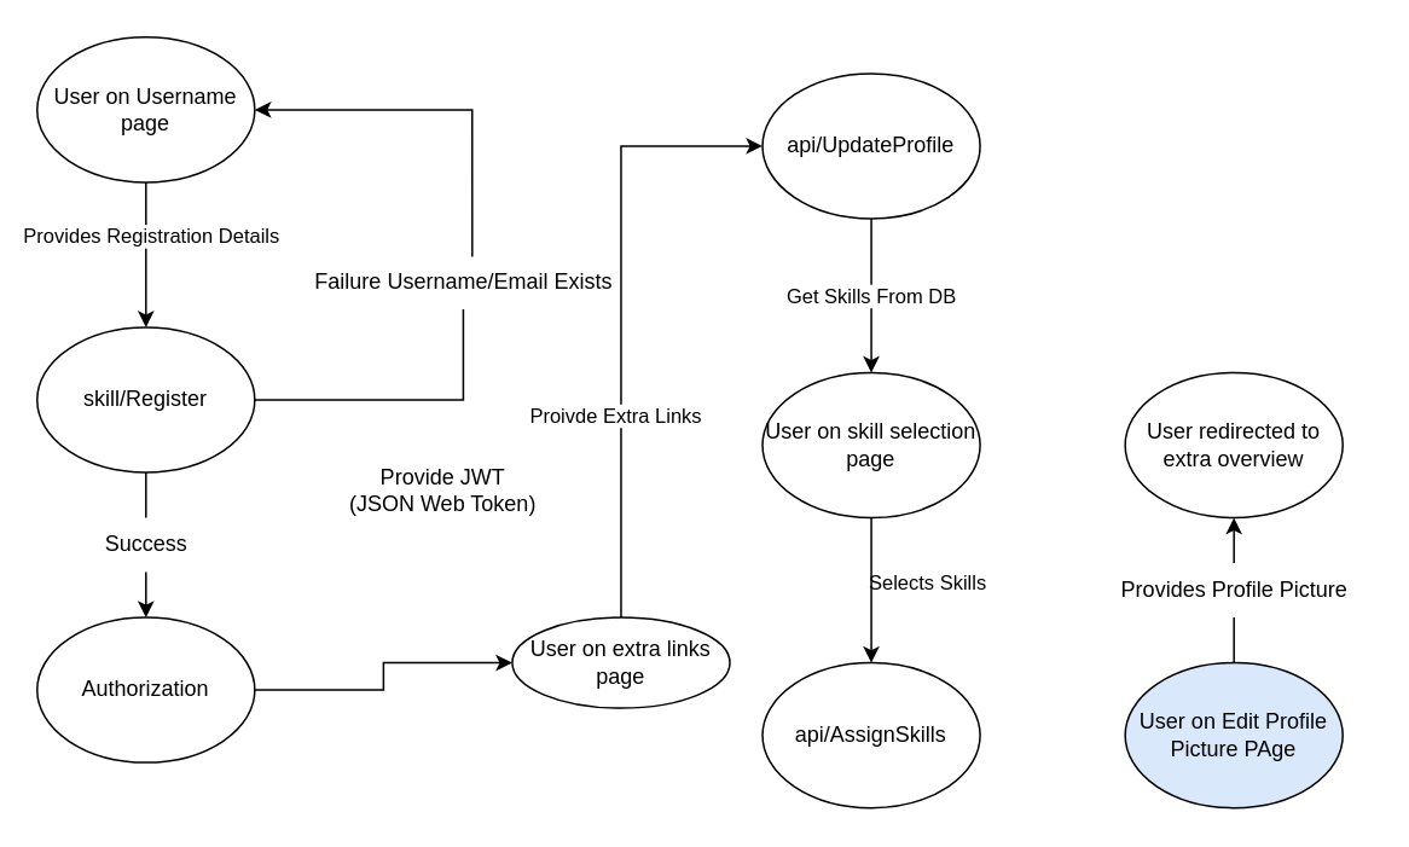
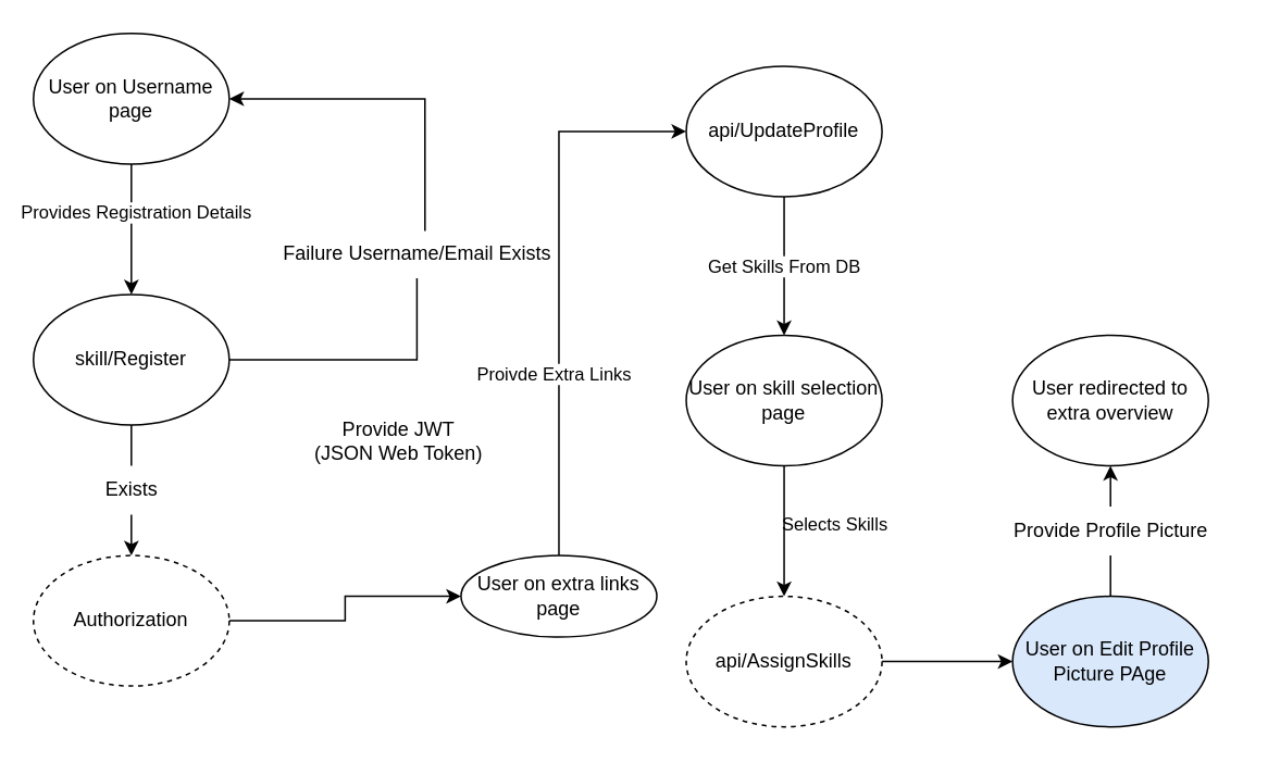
- <mxCell id="12" value="Success" style="text;html=1;align=center;verticalAlign=middle;resizable=0;points=[];autosize=1;strokeColor=none;fillColor=none;" parent="1" vertex="1"><mxGeometry x="45" y="285" width="70" height="30" as="geometry" /></mxCell>
+ <mxCell id="12" value="Exists" style="text;html=1;align=center;verticalAlign=middle;resizable=0;points=[];autosize=1;strokeColor=none;fillColor=none;" parent="1" vertex="1"><mxGeometry x="45" y="285" width="70" height="30" as="geometry" /></mxCell>
- <mxCell id="28" value="Provides Profile Picture" style="text;html=1;align=center;verticalAlign=middle;resizable=0;points=[];autosize=1;strokeColor=none;fillColor=none;" parent="1" vertex="1"><mxGeometry x="605" y="310" width="150" height="30" as="geometry" /></mxCell>
+ <mxCell id="28" value="Provide Profile Picture" style="text;html=1;align=center;verticalAlign=middle;resizable=0;points=[];autosize=1;strokeColor=none;fillColor=none;" parent="1" vertex="1"><mxGeometry x="605" y="310" width="150" height="30" as="geometry" /></mxCell>
- <mxCell id="11" value="Authorization" style="ellipse;whiteSpace=wrap;html=1;" parent="1" vertex="1"><mxGeometry x="20" y="340" width="120" height="80" as="geometry" /></mxCell>
+ <mxCell id="11" value="Authorization" style="ellipse;whiteSpace=wrap;html=1;dashed=1;" parent="1" vertex="1"><mxGeometry x="20" y="340" width="120" height="80" as="geometry" /></mxCell>
- <mxCell id="24" value="api/AssignSkills" style="ellipse;whiteSpace=wrap;html=1;" parent="1" vertex="1"><mxGeometry x="420" y="365" width="120" height="80" as="geometry" /></mxCell>
+ <mxCell id="24" value="api/AssignSkills" style="ellipse;whiteSpace=wrap;html=1;dashed=1;" parent="1" vertex="1"><mxGeometry x="420" y="365" width="120" height="80" as="geometry" /></mxCell>
+ <mxCell id="23" value="" style="edgeStyle=orthogonalEdgeStyle;rounded=0;orthogonalLoop=1;jettySize=auto;html=1;" parent="1" source="24" target="26" edge="1"><mxGeometry relative="1" as="geometry" /></mxCell>
